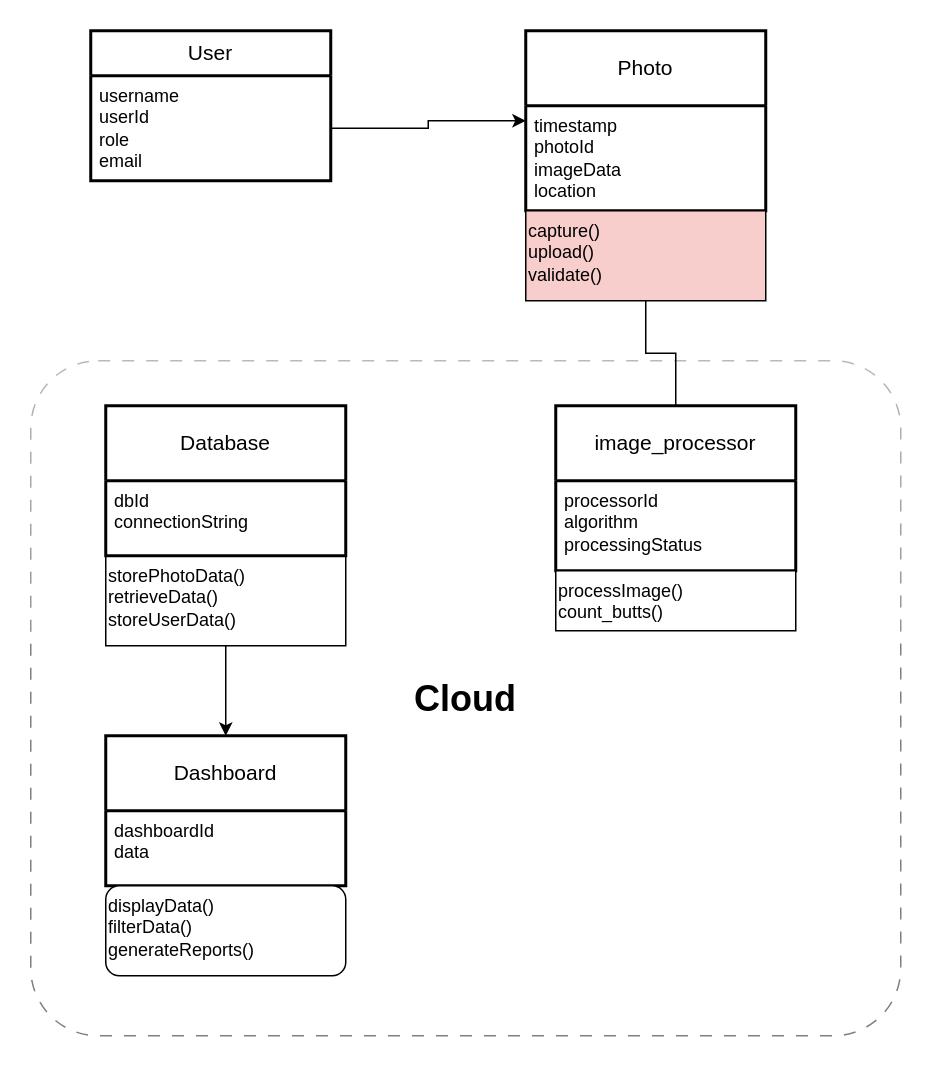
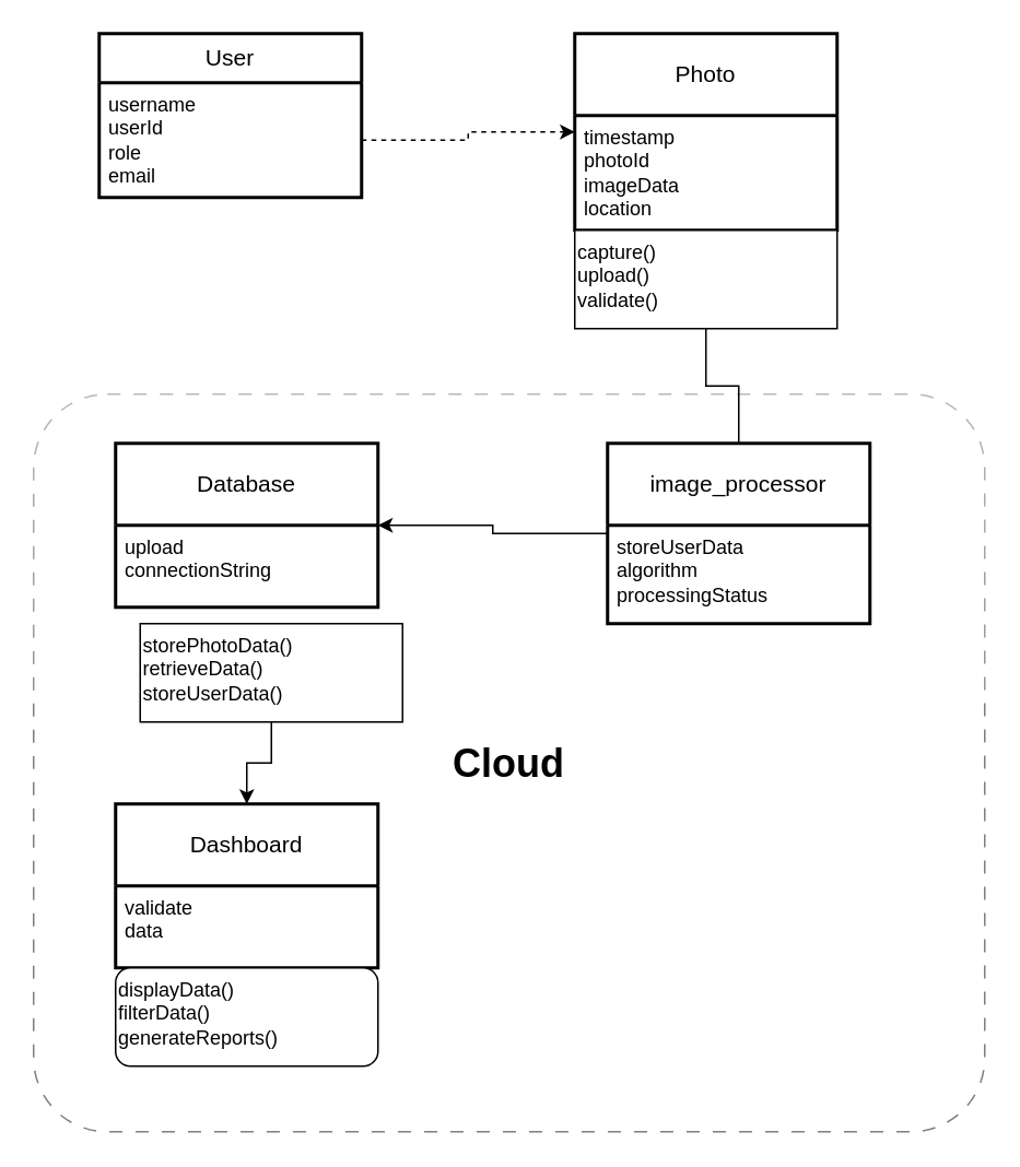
- <mxCell id="21" style="edgeStyle=orthogonalEdgeStyle;rounded=0;orthogonalLoop=1;jettySize=auto;html=1;" edge="1" parent="1" source="3" target="6"><mxGeometry relative="1" as="geometry" /></mxCell>
+ <mxCell id="21" style="edgeStyle=orthogonalEdgeStyle;rounded=0;orthogonalLoop=1;jettySize=auto;html=1;dashed=1;" edge="1" parent="1" source="3" target="6"><mxGeometry relative="1" as="geometry" /></mxCell>
- <mxCell id="8" value="capture()&lt;div&gt;upload()&lt;/div&gt;&lt;div&gt;validate()&lt;/div&gt;" style="whiteSpace=wrap;html=1;align=left;verticalAlign=top;fillColor=#f8cecc;" vertex="1" parent="5"><mxGeometry y="120" width="160" height="60" as="geometry" /></mxCell>
+ <mxCell id="8" value="capture()&lt;div&gt;upload()&lt;/div&gt;&lt;div&gt;validate()&lt;/div&gt;" style="whiteSpace=wrap;html=1;align=left;verticalAlign=top;" vertex="1" parent="5"><mxGeometry y="120" width="160" height="60" as="geometry" /></mxCell>
+ <mxCell id="23" style="edgeStyle=orthogonalEdgeStyle;rounded=0;orthogonalLoop=1;jettySize=auto;html=1;" edge="1" parent="1" source="11" target="19"><mxGeometry relative="1" as="geometry" /></mxCell>
- <mxCell id="20" value="dbId&lt;div&gt;connectionString&lt;/div&gt;" style="align=left;strokeColor=none;fillColor=none;spacingLeft=4;fontSize=12;verticalAlign=top;resizable=0;rotatable=0;part=1;html=1;" vertex="1" parent="19"><mxGeometry y="50" width="160" height="50" as="geometry" /></mxCell>
+ <mxCell id="20" value="upload&lt;div&gt;connectionString&lt;/div&gt;" style="align=left;strokeColor=none;fillColor=none;spacingLeft=4;fontSize=12;verticalAlign=top;resizable=0;rotatable=0;part=1;html=1;" vertex="1" parent="19"><mxGeometry y="50" width="160" height="50" as="geometry" /></mxCell>
- <mxCell id="12" value="processorId&lt;div&gt;algorithm&lt;/div&gt;&lt;div&gt;processingStatus&lt;/div&gt;" style="align=left;strokeColor=none;fillColor=none;spacingLeft=4;fontSize=12;verticalAlign=top;resizable=0;rotatable=0;part=1;html=1;" vertex="1" parent="11"><mxGeometry y="50" width="160" height="60" as="geometry" /></mxCell>
+ <mxCell id="12" value="storeUserData&lt;div&gt;algorithm&lt;/div&gt;&lt;div&gt;processingStatus&lt;/div&gt;" style="align=left;strokeColor=none;fillColor=none;spacingLeft=4;fontSize=12;verticalAlign=top;resizable=0;rotatable=0;part=1;html=1;" vertex="1" parent="11"><mxGeometry y="50" width="160" height="60" as="geometry" /></mxCell>
- <mxCell id="18" value="storePhotoData()&lt;div&gt;retrieveData()&lt;/div&gt;&lt;div&gt;storeUserData()&lt;/div&gt;" style="whiteSpace=wrap;html=1;align=left;verticalAlign=top;" vertex="1" parent="1"><mxGeometry x="70" y="370" width="160" height="60" as="geometry" /></mxCell>
+ <mxCell id="18" value="storePhotoData()&lt;div&gt;retrieveData()&lt;/div&gt;&lt;div&gt;storeUserData()&lt;/div&gt;" style="whiteSpace=wrap;html=1;align=left;verticalAlign=top;" vertex="1" parent="1"><mxGeometry x="85" y="380" width="160" height="60" as="geometry" /></mxCell>
- <mxCell id="13" value="processImage()&lt;div&gt;count_butts()&lt;/div&gt;" style="whiteSpace=wrap;html=1;align=left;verticalAlign=top;" vertex="1" parent="10"><mxGeometry y="110" width="160" height="40" as="geometry" /></mxCell>
- <mxCell id="15" value="dashboardId&lt;div&gt;data&lt;/div&gt;" style="align=left;strokeColor=none;fillColor=none;spacingLeft=4;fontSize=12;verticalAlign=top;resizable=0;rotatable=0;part=1;html=1;" vertex="1" parent="14"><mxGeometry y="50" width="160" height="50" as="geometry" /></mxCell>
+ <mxCell id="15" value="validate&lt;div&gt;data&lt;/div&gt;" style="align=left;strokeColor=none;fillColor=none;spacingLeft=4;fontSize=12;verticalAlign=top;resizable=0;rotatable=0;part=1;html=1;" vertex="1" parent="14"><mxGeometry y="50" width="160" height="50" as="geometry" /></mxCell>
